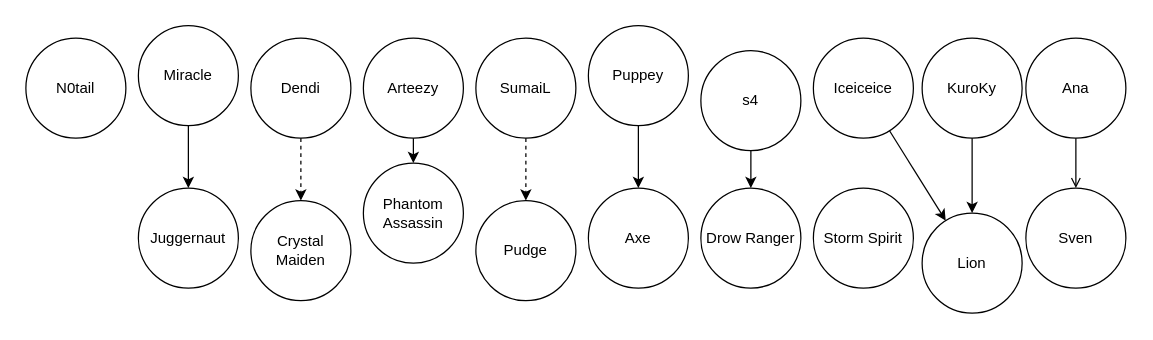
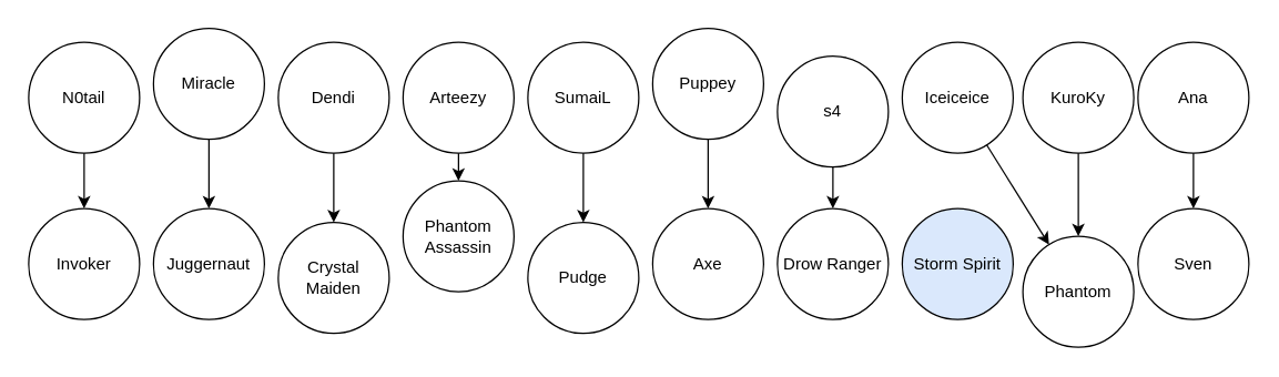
+ <mxCell id="22" value="" style="endArrow=classic;html=1;rounded=0;exitX=0.5;exitY=1;exitDx=0;exitDy=0;" edge="1" parent="1" source="3" target="13"><mxGeometry width="50" height="50" relative="1" as="geometry"><mxPoint x="60" y="140" as="sourcePoint" /><mxPoint x="430" y="170" as="targetPoint" /></mxGeometry></mxCell>
- <mxCell id="24" value="" style="endArrow=classic;html=1;rounded=0;dashed=1;" edge="1" parent="1" source="4" target="14"><mxGeometry width="50" height="50" relative="1" as="geometry"><mxPoint x="380" y="220" as="sourcePoint" /><mxPoint x="430" y="170" as="targetPoint" /></mxGeometry></mxCell>
+ <mxCell id="24" value="" style="endArrow=classic;html=1;rounded=0;" edge="1" parent="1" source="4" target="14"><mxGeometry width="50" height="50" relative="1" as="geometry"><mxPoint x="380" y="220" as="sourcePoint" /><mxPoint x="430" y="170" as="targetPoint" /></mxGeometry></mxCell>
- <mxCell id="26" value="" style="endArrow=classic;html=1;rounded=0;dashed=1;" edge="1" parent="1" source="6" target="16"><mxGeometry width="50" height="50" relative="1" as="geometry"><mxPoint x="380" y="220" as="sourcePoint" /><mxPoint x="430" y="170" as="targetPoint" /></mxGeometry></mxCell>
+ <mxCell id="26" value="" style="endArrow=classic;html=1;rounded=0;" edge="1" parent="1" source="6" target="16"><mxGeometry width="50" height="50" relative="1" as="geometry"><mxPoint x="380" y="220" as="sourcePoint" /><mxPoint x="430" y="170" as="targetPoint" /></mxGeometry></mxCell>
- <mxCell id="31" value="" style="endArrow=open;html=1;rounded=0;" edge="1" parent="1" source="11" target="21"><mxGeometry width="50" height="50" relative="1" as="geometry"><mxPoint x="380" y="220" as="sourcePoint" /><mxPoint x="430" y="170" as="targetPoint" /></mxGeometry></mxCell>
+ <mxCell id="31" value="" style="endArrow=classic;html=1;rounded=0;" edge="1" parent="1" source="11" target="21"><mxGeometry width="50" height="50" relative="1" as="geometry"><mxPoint x="380" y="220" as="sourcePoint" /><mxPoint x="430" y="170" as="targetPoint" /></mxGeometry></mxCell>
+ <mxCell id="13" value="Invoker" style="ellipse;whiteSpace=wrap;html=1;aspect=fixed;" vertex="1" parent="1"><mxGeometry x="20" y="150" width="80" height="80" as="geometry" /></mxCell>
- <mxCell id="19" value="Storm Spirit" style="ellipse;whiteSpace=wrap;html=1;aspect=fixed;" vertex="1" parent="1"><mxGeometry x="650" y="150" width="80" height="80" as="geometry" /></mxCell>
+ <mxCell id="19" value="Storm Spirit" style="ellipse;whiteSpace=wrap;html=1;aspect=fixed;fillColor=#dae8fc;" vertex="1" parent="1"><mxGeometry x="650" y="150" width="80" height="80" as="geometry" /></mxCell>
- <mxCell id="20" value="Lion" style="ellipse;whiteSpace=wrap;html=1;aspect=fixed;" vertex="1" parent="1"><mxGeometry x="737" y="170" width="80" height="80" as="geometry" /></mxCell>
+ <mxCell id="20" value="Phantom" style="ellipse;whiteSpace=wrap;html=1;aspect=fixed;" vertex="1" parent="1"><mxGeometry x="737" y="170" width="80" height="80" as="geometry" /></mxCell>
